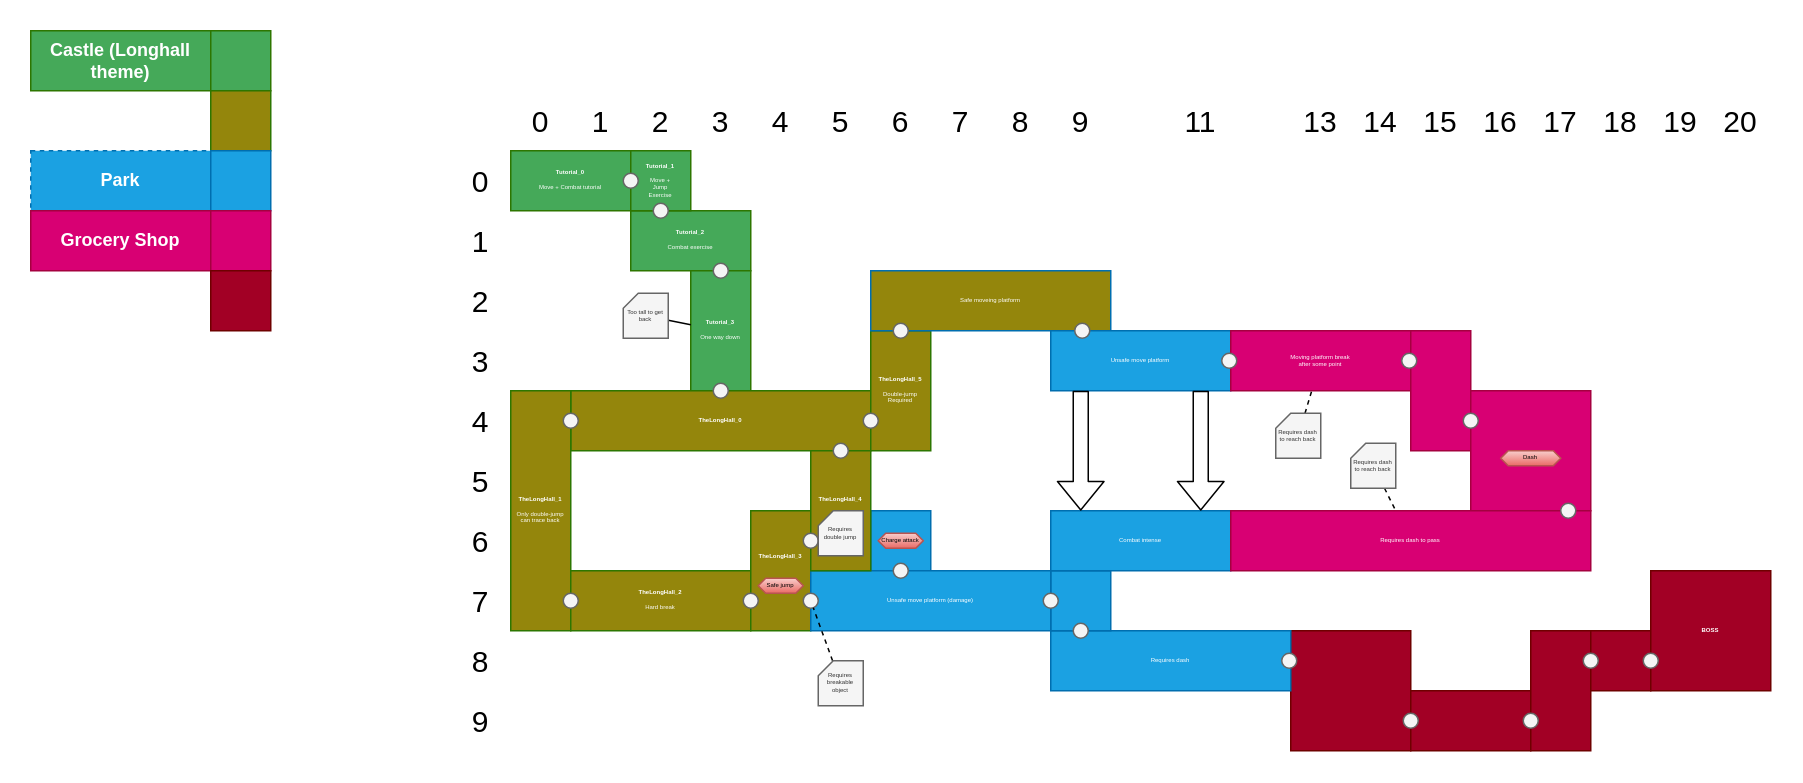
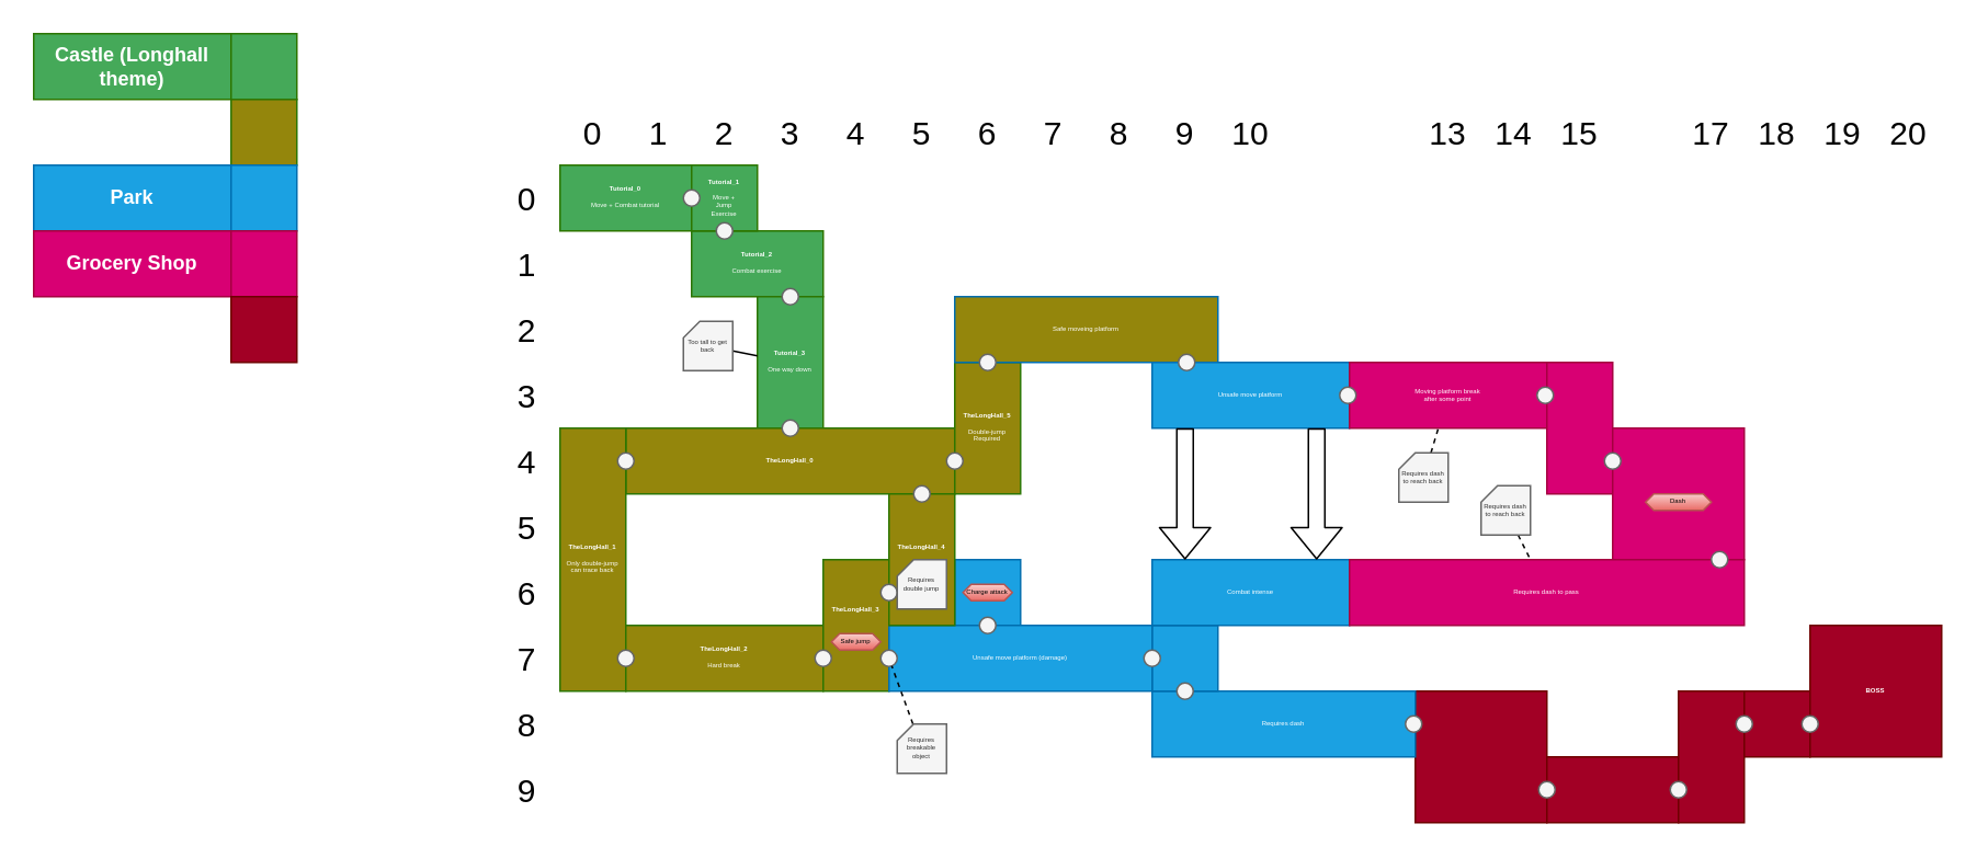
+ <mxCell id="94" value="10" style="text;html=1;strokeColor=none;fillColor=none;align=center;verticalAlign=middle;whiteSpace=wrap;rounded=0;fontSize=20;" parent="1" vertex="1"><mxGeometry x="740" y="60" width="40" height="40" as="geometry" /></mxCell>
- <mxCell id="95" value="11" style="text;html=1;strokeColor=none;fillColor=none;align=center;verticalAlign=middle;whiteSpace=wrap;rounded=0;fontSize=20;" parent="1" vertex="1"><mxGeometry x="780" y="60" width="40" height="40" as="geometry" /></mxCell>
- <mxCell id="99" value="16" style="text;html=1;strokeColor=none;fillColor=none;align=center;verticalAlign=middle;whiteSpace=wrap;rounded=0;fontSize=20;" parent="1" vertex="1"><mxGeometry x="980" y="60" width="40" height="40" as="geometry" /></mxCell>
- <mxCell id="30" value="Park" style="rounded=0;whiteSpace=wrap;html=1;fontStyle=1;fillColor=#1BA1E2;fontColor=#ffffff;strokeColor=#006EAF;dashed=1;" parent="1" vertex="1"><mxGeometry x="20" y="100" width="120" height="40" as="geometry" /></mxCell>
+ <mxCell id="30" value="Park" style="rounded=0;whiteSpace=wrap;html=1;fontStyle=1;fillColor=#1BA1E2;fontColor=#ffffff;strokeColor=#006EAF;" parent="1" vertex="1"><mxGeometry x="20" y="100" width="120" height="40" as="geometry" /></mxCell>
